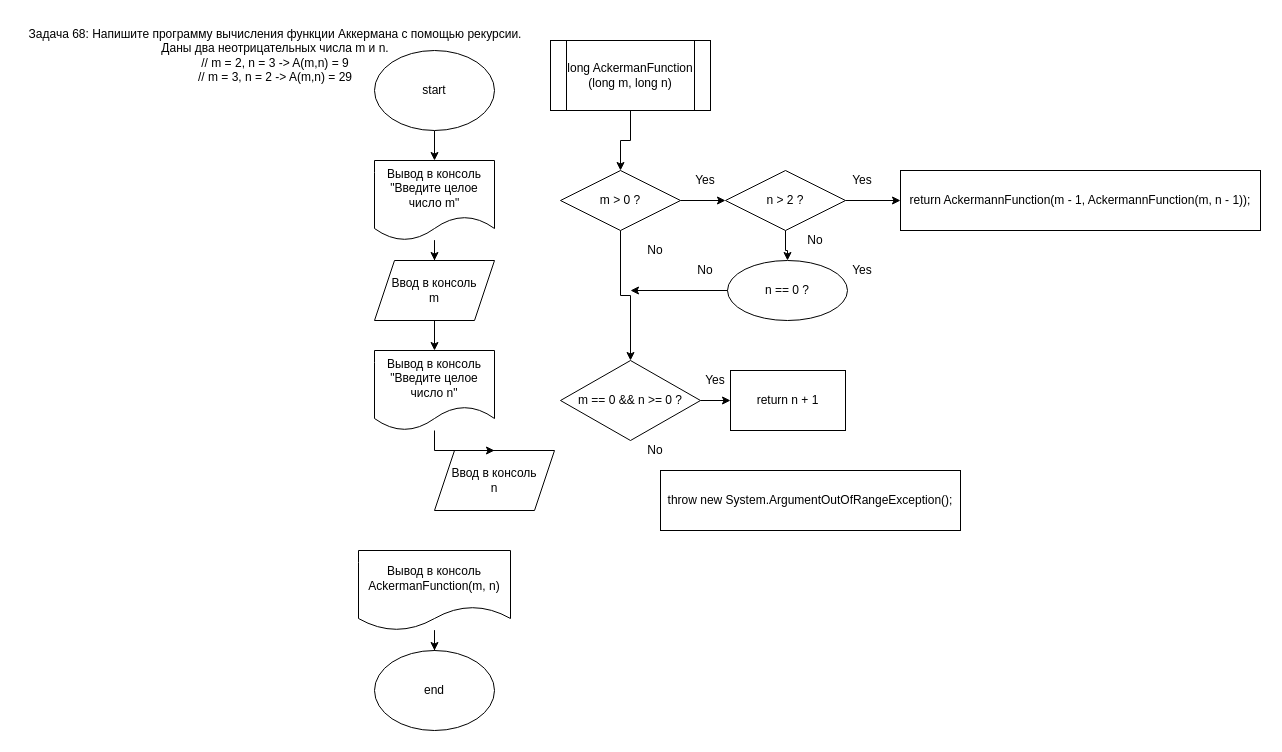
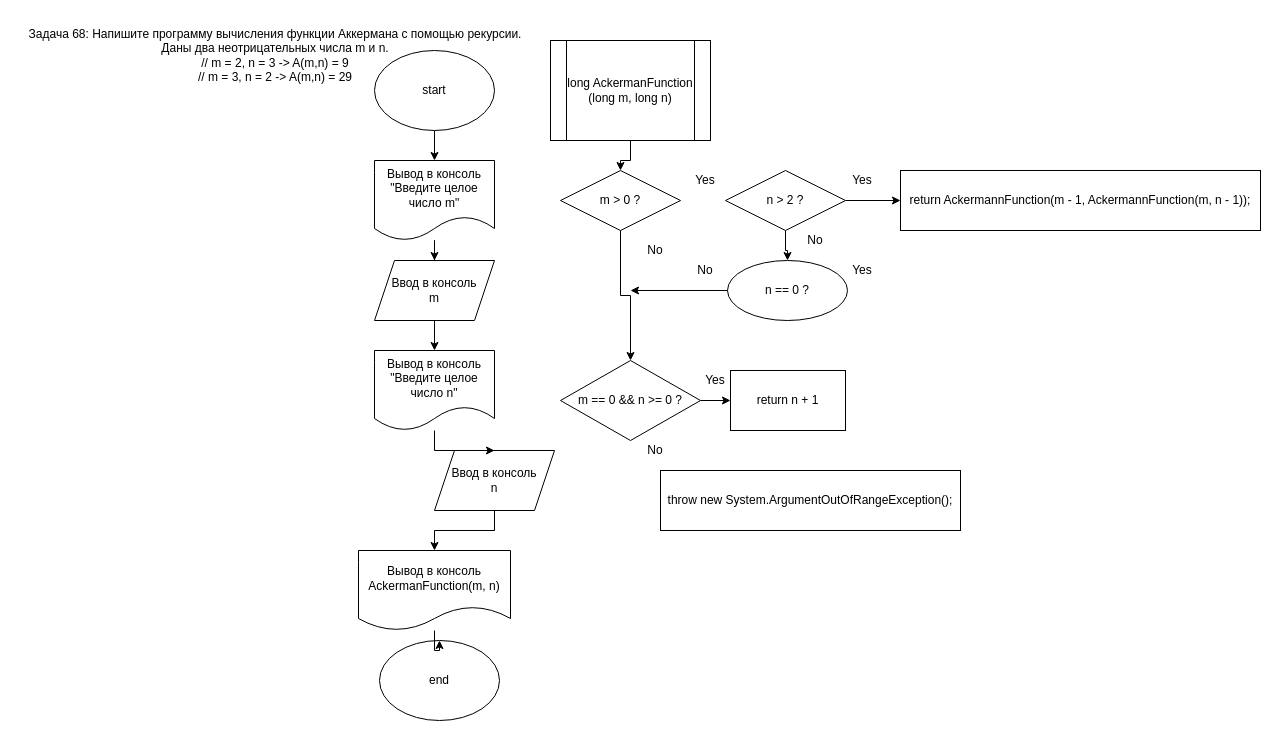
- <mxCell id="17" value="long AckermanFunction&lt;br&gt;(long m, long n)" style="shape=process;whiteSpace=wrap;html=1;backgroundOutline=1;" vertex="1" parent="1"><mxGeometry x="550" y="40" width="160" height="70" as="geometry" /></mxCell>
+ <mxCell id="17" value="long AckermanFunction&lt;br&gt;(long m, long n)" style="shape=process;whiteSpace=wrap;html=1;backgroundOutline=1;" vertex="1" parent="1"><mxGeometry x="550" y="40" width="160" height="100" as="geometry" /></mxCell>
- <mxCell id="19" value="" style="edgeStyle=orthogonalEdgeStyle;rounded=0;orthogonalLoop=1;jettySize=auto;html=1;" edge="1" parent="1" source="20" target="28"><mxGeometry relative="1" as="geometry" /></mxCell>
+ <mxCell id="10" value="" style="edgeStyle=orthogonalEdgeStyle;rounded=0;orthogonalLoop=1;jettySize=auto;html=1;" edge="1" parent="1" source="11" target="15"><mxGeometry relative="1" as="geometry" /></mxCell>
- <mxCell id="7" value="end" style="ellipse;whiteSpace=wrap;html=1;" vertex="1" parent="1"><mxGeometry x="374" y="650" width="120" height="80" as="geometry" /></mxCell>
+ <mxCell id="7" value="end" style="ellipse;whiteSpace=wrap;html=1;" vertex="1" parent="1"><mxGeometry x="379" y="640" width="120" height="80" as="geometry" /></mxCell>
